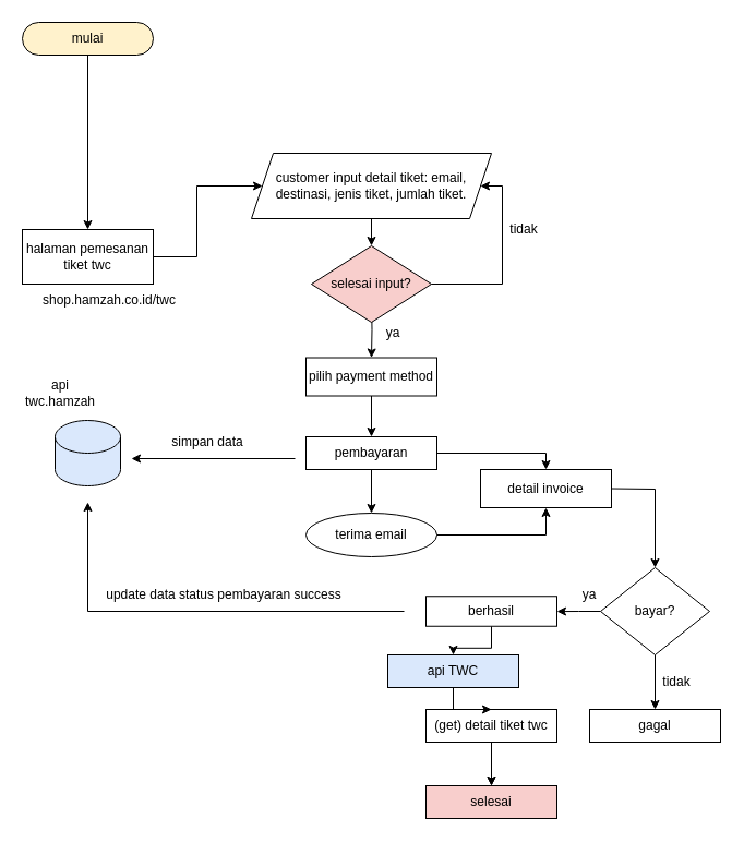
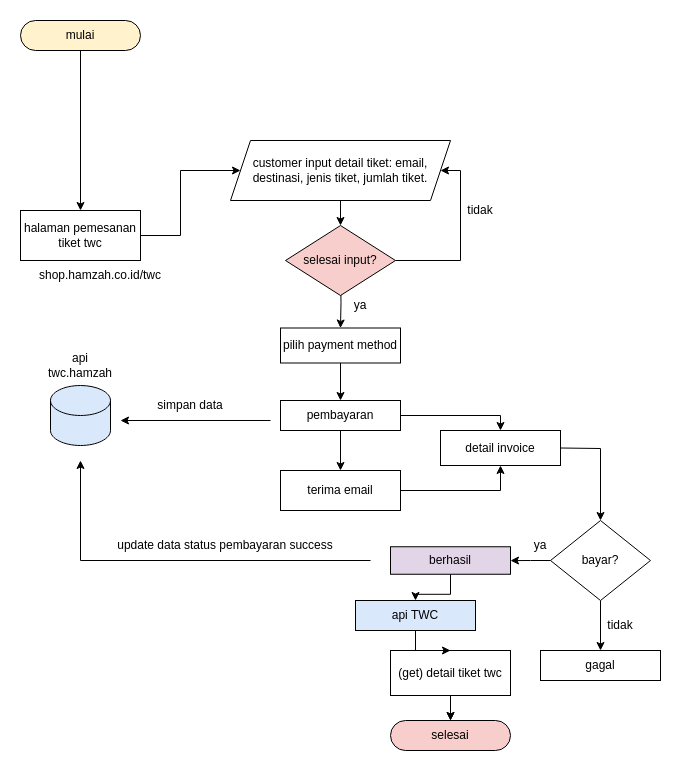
- <mxCell id="39" value="api twc.hamzah" style="text;html=1;strokeColor=none;fillColor=none;align=center;verticalAlign=middle;whiteSpace=wrap;rounded=0;" parent="1" vertex="1"><mxGeometry x="25" y="345" width="60" height="30" as="geometry" /></mxCell>
+ <mxCell id="39" value="api twc.hamzah" style="text;html=1;strokeColor=none;fillColor=none;align=center;verticalAlign=middle;whiteSpace=wrap;rounded=0;" parent="1" vertex="1"><mxGeometry x="50" y="350" width="60" height="30" as="geometry" /></mxCell>
- <mxCell id="23" value="terima email" style="ellipse;whiteSpace=wrap;html=1;" parent="1" vertex="1"><mxGeometry x="280" y="470" width="120" height="40" as="geometry" /></mxCell>
+ <mxCell id="23" value="terima email" style="whiteSpace=wrap;html=1;rounded=0;" parent="1" vertex="1"><mxGeometry x="280" y="470" width="120" height="40" as="geometry" /></mxCell>
- <mxCell id="41" value="update data status pembayaran success" style="text;html=1;strokeColor=none;fillColor=none;align=center;verticalAlign=middle;whiteSpace=wrap;rounded=0;" parent="1" vertex="1"><mxGeometry x="90" y="530" width="230" height="30" as="geometry" /></mxCell>
+ <mxCell id="41" value="update data status pembayaran success" style="text;html=1;strokeColor=none;fillColor=none;align=center;verticalAlign=middle;whiteSpace=wrap;rounded=0;" parent="1" vertex="1"><mxGeometry x="110" y="530" width="230" height="30" as="geometry" /></mxCell>
- <mxCell id="26" value="berhasil" style="rounded=0;whiteSpace=wrap;html=1;" parent="1" vertex="1"><mxGeometry x="390" y="546.25" width="120" height="27.5" as="geometry" /></mxCell>
+ <mxCell id="26" value="berhasil" style="rounded=0;whiteSpace=wrap;html=1;fillColor=#e1d5e7;" parent="1" vertex="1"><mxGeometry x="390" y="546.25" width="120" height="27.5" as="geometry" /></mxCell>
- <mxCell id="12" value="(get) detail tiket twc" style="rounded=0;whiteSpace=wrap;html=1;" parent="1" vertex="1"><mxGeometry x="390" y="650" width="120" height="30" as="geometry" /></mxCell>
+ <mxCell id="12" value="(get) detail tiket twc" style="rounded=0;whiteSpace=wrap;html=1;" parent="1" vertex="1"><mxGeometry x="390" y="650" width="120" height="45" as="geometry" /></mxCell>
- <mxCell id="3" value="selesai" style="whiteSpace=wrap;html=1;arcSize=50;fillColor=#f8cecc;strokeColor=#000000;rounded=0;" parent="1" vertex="1"><mxGeometry x="390" y="720" width="120" height="30" as="geometry" /></mxCell>
+ <mxCell id="3" value="selesai" style="rounded=1;whiteSpace=wrap;html=1;arcSize=50;fillColor=#f8cecc;strokeColor=#000000;" parent="1" vertex="1"><mxGeometry x="390" y="720" width="120" height="30" as="geometry" /></mxCell>
